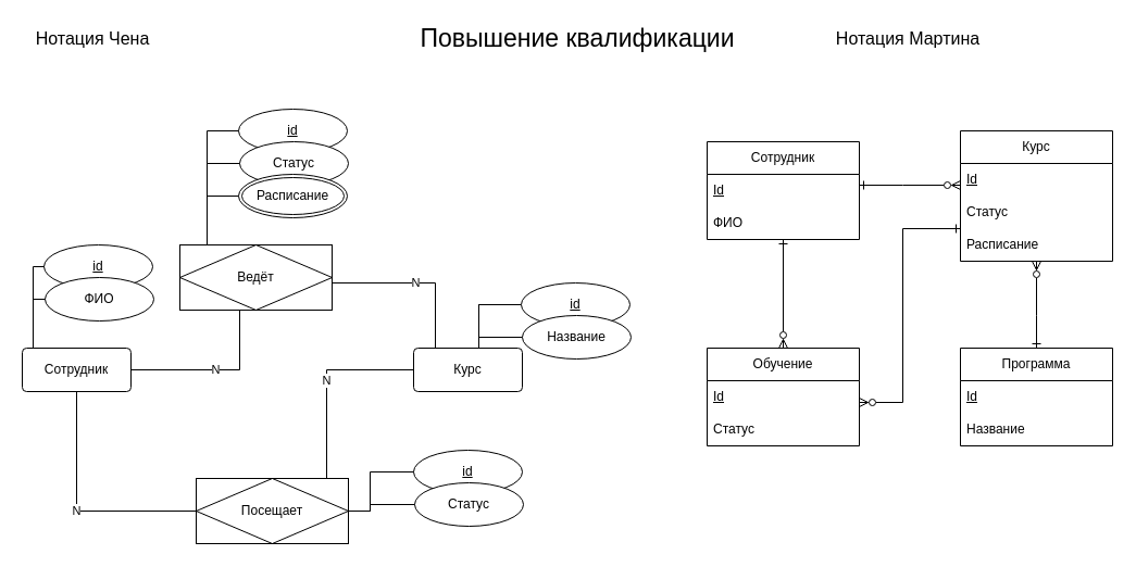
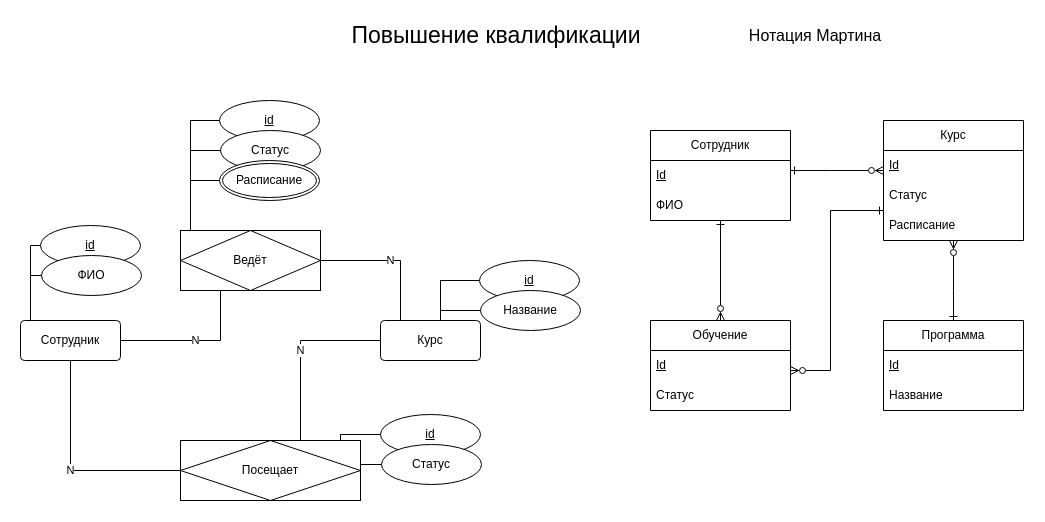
- <mxCell id="3" value="&lt;font style=&quot;font-size: 16px;&quot;&gt;Нотация Чена&lt;/font&gt;" style="text;html=1;align=center;verticalAlign=middle;whiteSpace=wrap;rounded=0;fontSize=18;" vertex="1" parent="1"><mxGeometry x="20" y="20" width="130" height="30" as="geometry" /></mxCell>
- <mxCell id="2" value="Повышение квалификации" style="text;html=1;align=center;verticalAlign=middle;whiteSpace=wrap;rounded=0;fontSize=23;" vertex="1" parent="1"><mxGeometry x="375" y="20" width="312" height="30" as="geometry" /></mxCell>
+ <mxCell id="2" value="Повышение квалификации" style="text;html=1;align=center;verticalAlign=middle;whiteSpace=wrap;rounded=0;fontSize=23;" vertex="1" parent="1"><mxGeometry x="340" y="20" width="312" height="30" as="geometry" /></mxCell>
- <mxCell id="4" value="&lt;font style=&quot;font-size: 16px;&quot;&gt;Нотация Мартина&lt;/font&gt;" style="text;html=1;align=center;verticalAlign=middle;whiteSpace=wrap;rounded=0;fontSize=18;" vertex="1" parent="1"><mxGeometry x="740" y="20" width="190" height="30" as="geometry" /></mxCell>
+ <mxCell id="4" value="&lt;font style=&quot;font-size: 16px;&quot;&gt;Нотация Мартина&lt;/font&gt;" style="text;html=1;align=center;verticalAlign=middle;whiteSpace=wrap;rounded=0;fontSize=18;" vertex="1" parent="1"><mxGeometry x="720" y="20" width="190" height="30" as="geometry" /></mxCell>
- <mxCell id="8" value="Ведёт" style="shape=associativeEntity;whiteSpace=wrap;html=1;align=center;" vertex="1" parent="1"><mxGeometry x="165" y="225" width="140" height="60" as="geometry" /></mxCell>
+ <mxCell id="8" value="Ведёт" style="shape=associativeEntity;whiteSpace=wrap;html=1;align=center;" vertex="1" parent="1"><mxGeometry x="180" y="230" width="140" height="60" as="geometry" /></mxCell>
- <mxCell id="7" value="Посещает" style="shape=associativeEntity;whiteSpace=wrap;html=1;align=center;" vertex="1" parent="1"><mxGeometry x="180" y="440" width="140" height="60" as="geometry" /></mxCell>
+ <mxCell id="7" value="Посещает" style="shape=associativeEntity;whiteSpace=wrap;html=1;align=center;" vertex="1" parent="1"><mxGeometry x="180" y="440" width="180" height="60" as="geometry" /></mxCell>
